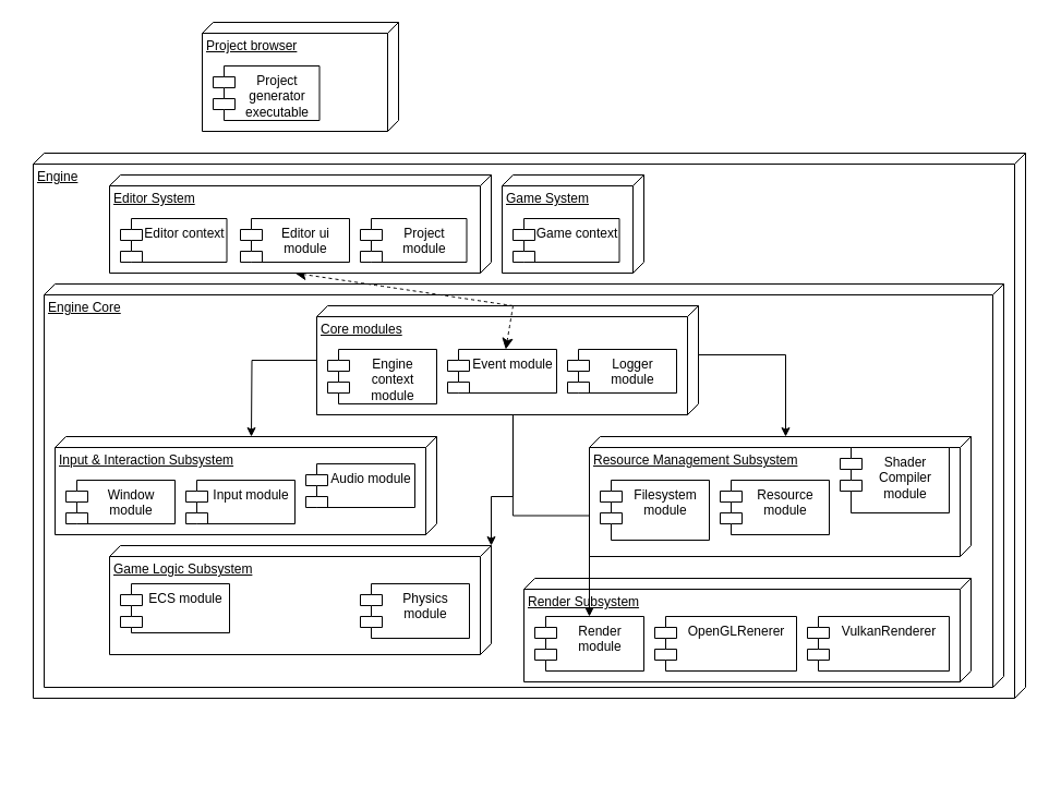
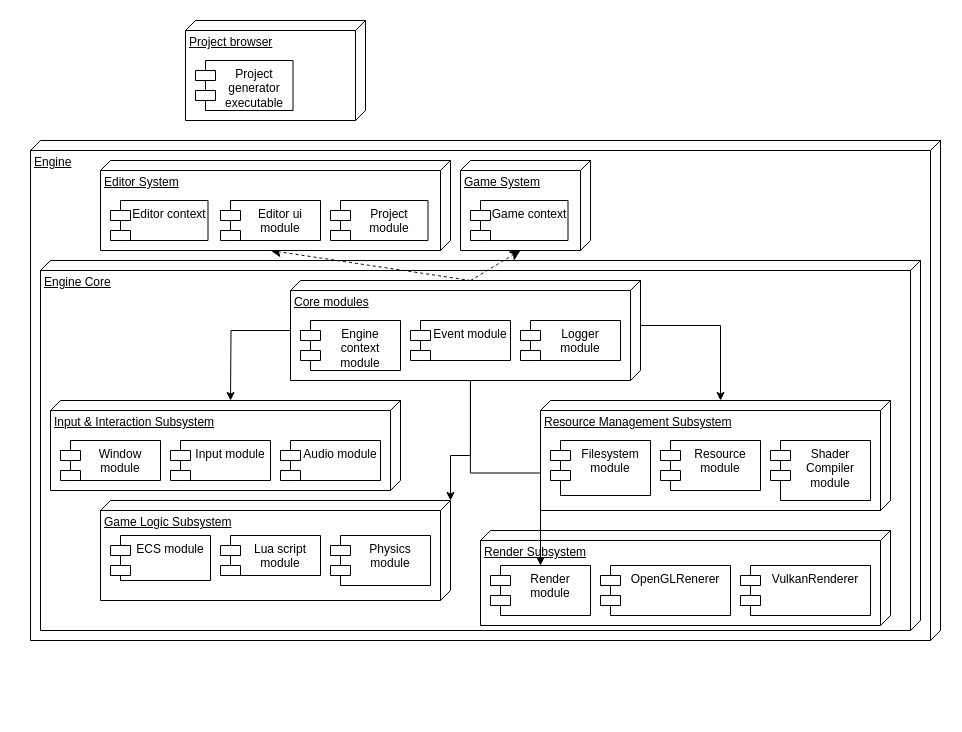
- <mxCell id="36" style="edgeStyle=none;curved=1;rounded=0;orthogonalLoop=1;jettySize=auto;html=1;exitX=0;exitY=0;exitDx=0;exitDy=170;exitPerimeter=0;fontSize=12;startSize=8;endSize=8;dashed=1;" edge="1" parent="1" source="28" target="31"><mxGeometry relative="1" as="geometry"><mxPoint x="480" y="290" as="sourcePoint" /><mxPoint x="530" y="230" as="targetPoint" /></mxGeometry></mxCell>
+ <mxCell id="36" style="edgeStyle=none;curved=1;rounded=0;orthogonalLoop=1;jettySize=auto;html=1;exitX=0;exitY=0;exitDx=0;exitDy=170;exitPerimeter=0;fontSize=12;startSize=8;endSize=8;dashed=1;entryX=0;entryY=0;entryDx=90;entryDy=70;entryPerimeter=0;" edge="1" parent="1" source="28" target="43"><mxGeometry relative="1" as="geometry"><mxPoint x="480" y="290" as="sourcePoint" /><mxPoint x="530" y="230" as="targetPoint" /></mxGeometry></mxCell>
- <mxCell id="8" value="Shader Compiler module" style="shape=module;align=left;spacingLeft=20;align=center;verticalAlign=top;whiteSpace=wrap;html=1;" parent="5" vertex="1"><mxGeometry x="230" y="10" width="100" height="60" as="geometry" /></mxCell>
+ <mxCell id="8" value="Shader Compiler module" style="shape=module;align=left;spacingLeft=20;align=center;verticalAlign=top;whiteSpace=wrap;html=1;" parent="5" vertex="1"><mxGeometry x="230" y="40" width="100" height="60" as="geometry" /></mxCell>
- <mxCell id="18" value="Audio module" style="shape=module;align=left;spacingLeft=20;align=center;verticalAlign=top;whiteSpace=wrap;html=1;" parent="15" vertex="1"><mxGeometry x="230" y="25" width="100" height="40" as="geometry" /></mxCell>
+ <mxCell id="18" value="Audio module" style="shape=module;align=left;spacingLeft=20;align=center;verticalAlign=top;whiteSpace=wrap;html=1;" parent="15" vertex="1"><mxGeometry x="230" y="40" width="100" height="40" as="geometry" /></mxCell>
+ <mxCell id="24" value="Lua script module" style="shape=module;align=left;spacingLeft=20;align=center;verticalAlign=top;whiteSpace=wrap;html=1;" parent="21" vertex="1"><mxGeometry x="120" y="35" width="100" height="40" as="geometry" /></mxCell>
